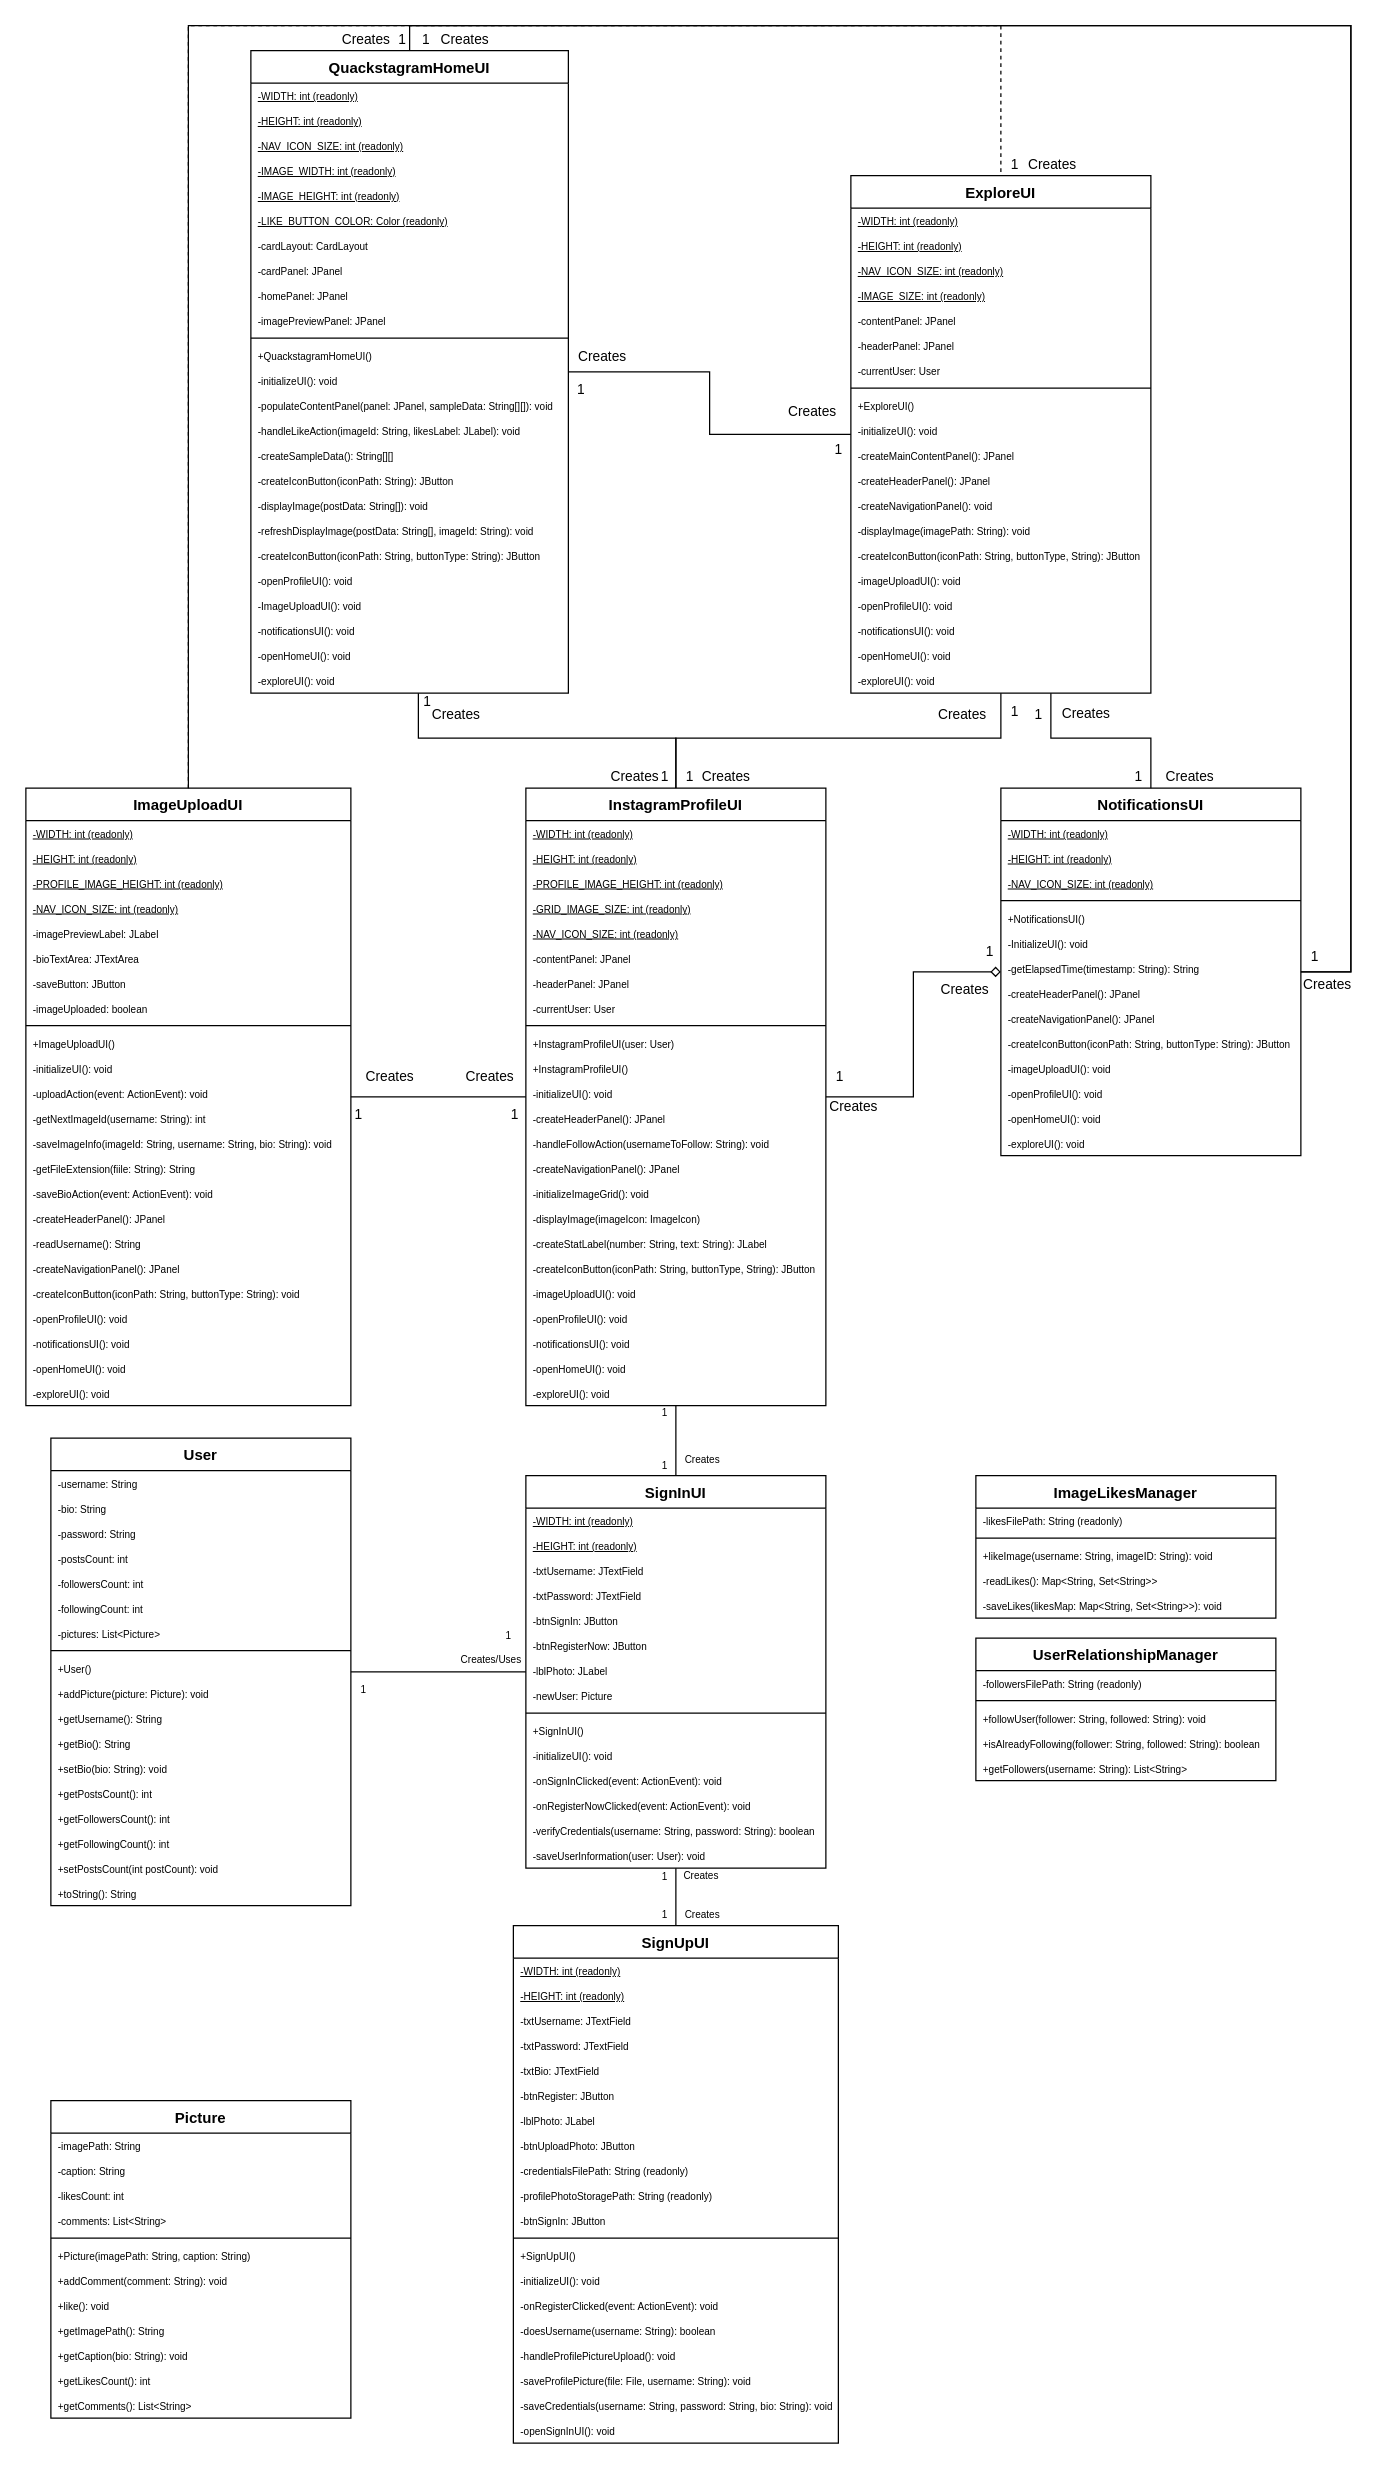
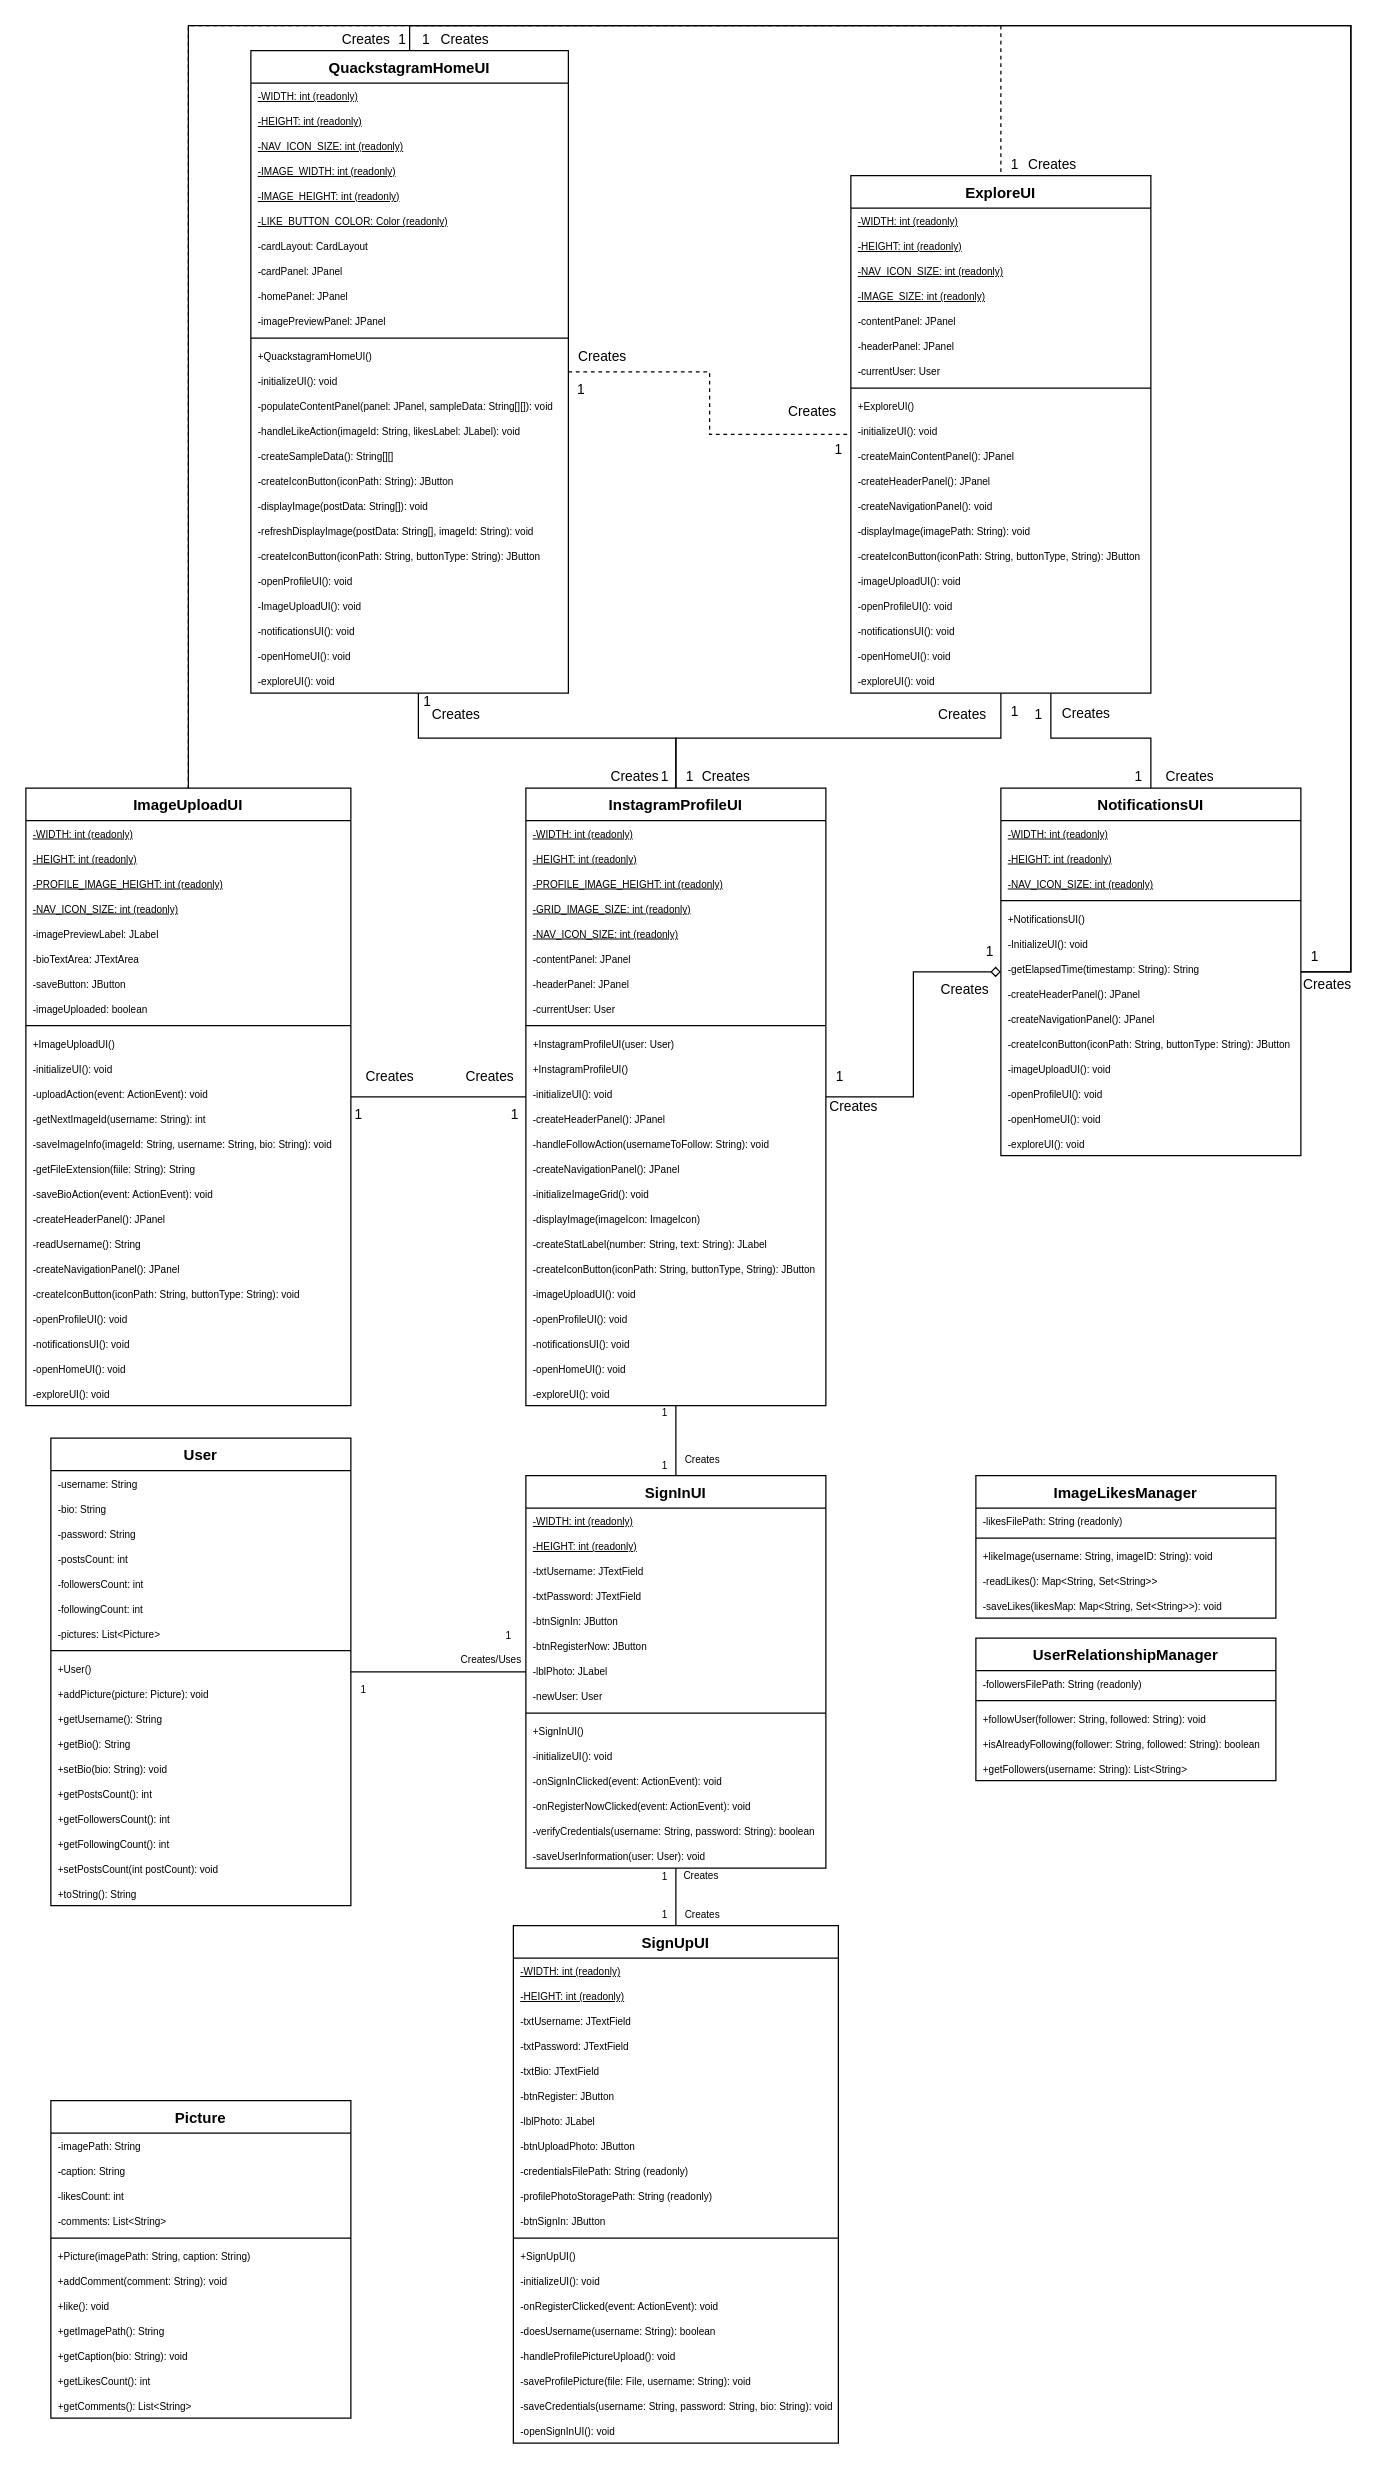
- <mxCell id="180" style="edgeStyle=orthogonalEdgeStyle;rounded=0;orthogonalLoop=1;jettySize=auto;html=1;endArrow=none;endFill=0;" edge="1" parent="1" source="185" target="216"><mxGeometry relative="1" as="geometry" /></mxCell>
+ <mxCell id="180" style="edgeStyle=orthogonalEdgeStyle;rounded=0;orthogonalLoop=1;jettySize=auto;html=1;endArrow=none;endFill=0;dashed=1;" edge="1" parent="1" source="185" target="216"><mxGeometry relative="1" as="geometry" /></mxCell>
- <mxCell id="22" value="-newUser: Picture" style="text;strokeColor=none;fillColor=none;align=left;verticalAlign=top;spacingLeft=4;spacingRight=4;overflow=hidden;rotatable=0;points=[[0,0.5],[1,0.5]];portConstraint=eastwest;fontSize=8;" parent="14" vertex="1"><mxGeometry y="166" width="240" height="20" as="geometry" /></mxCell>
+ <mxCell id="22" value="-newUser: User" style="text;strokeColor=none;fillColor=none;align=left;verticalAlign=top;spacingLeft=4;spacingRight=4;overflow=hidden;rotatable=0;points=[[0,0.5],[1,0.5]];portConstraint=eastwest;fontSize=8;" parent="14" vertex="1"><mxGeometry y="166" width="240" height="20" as="geometry" /></mxCell>
